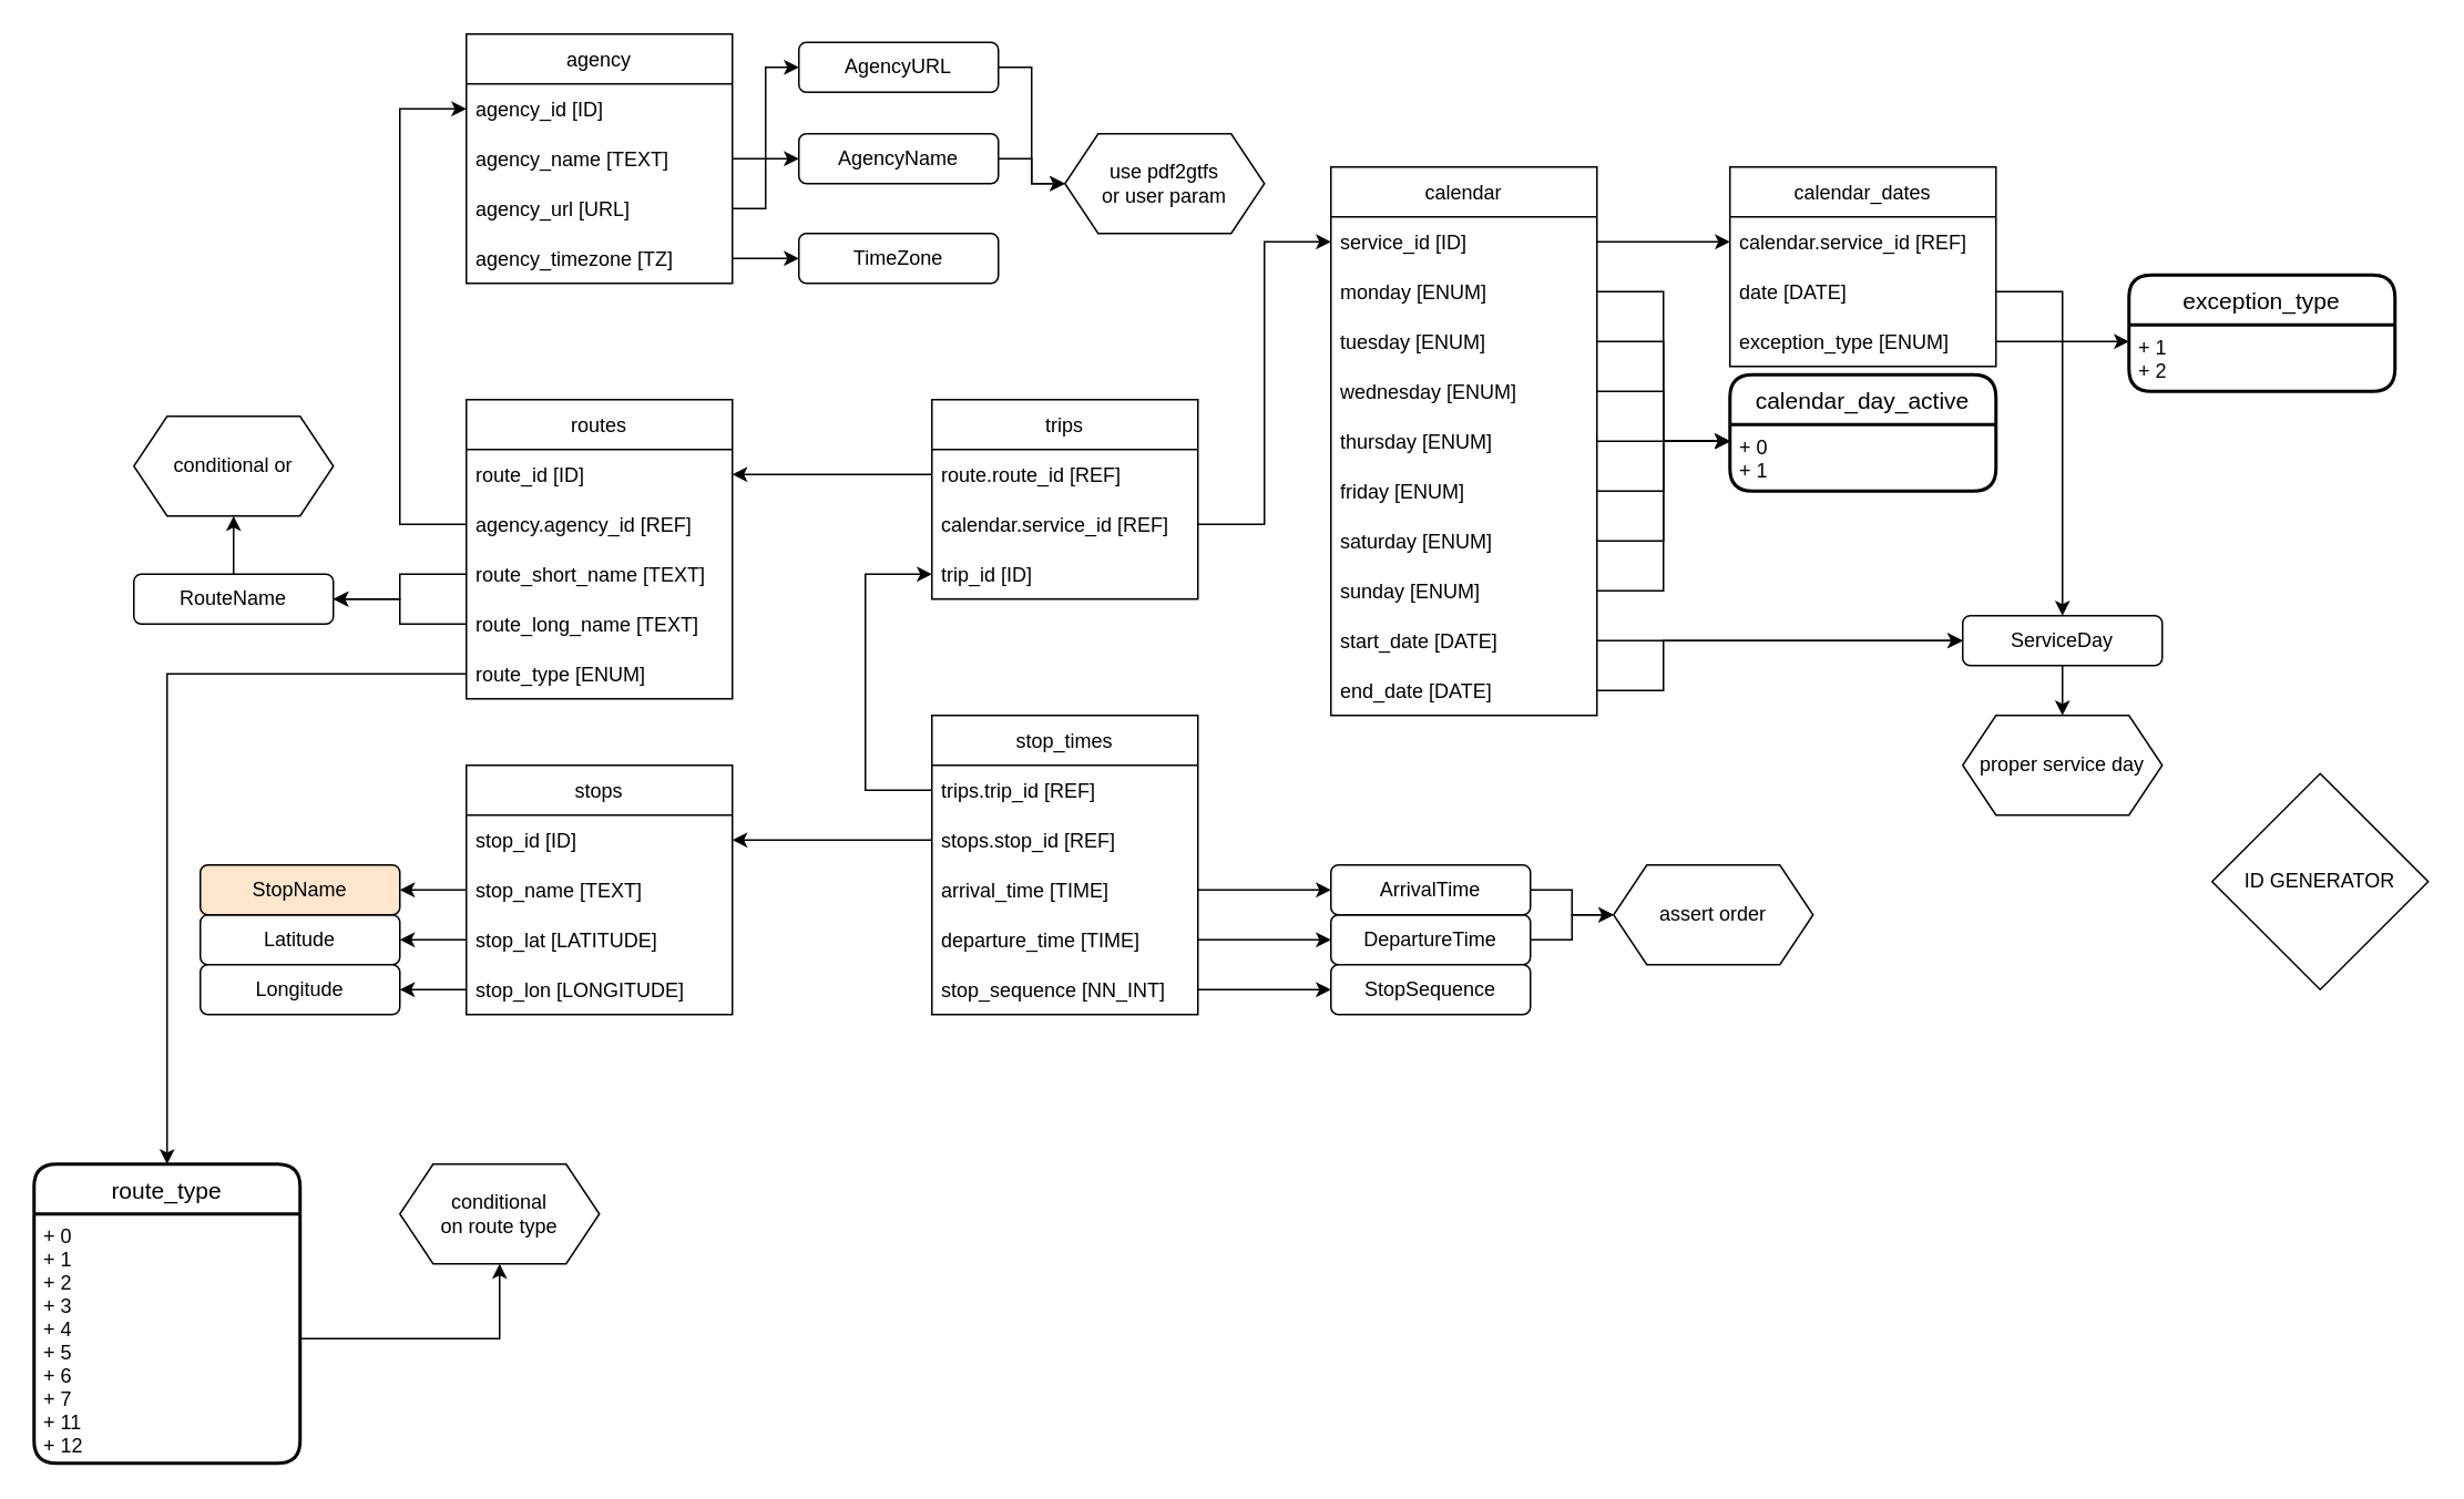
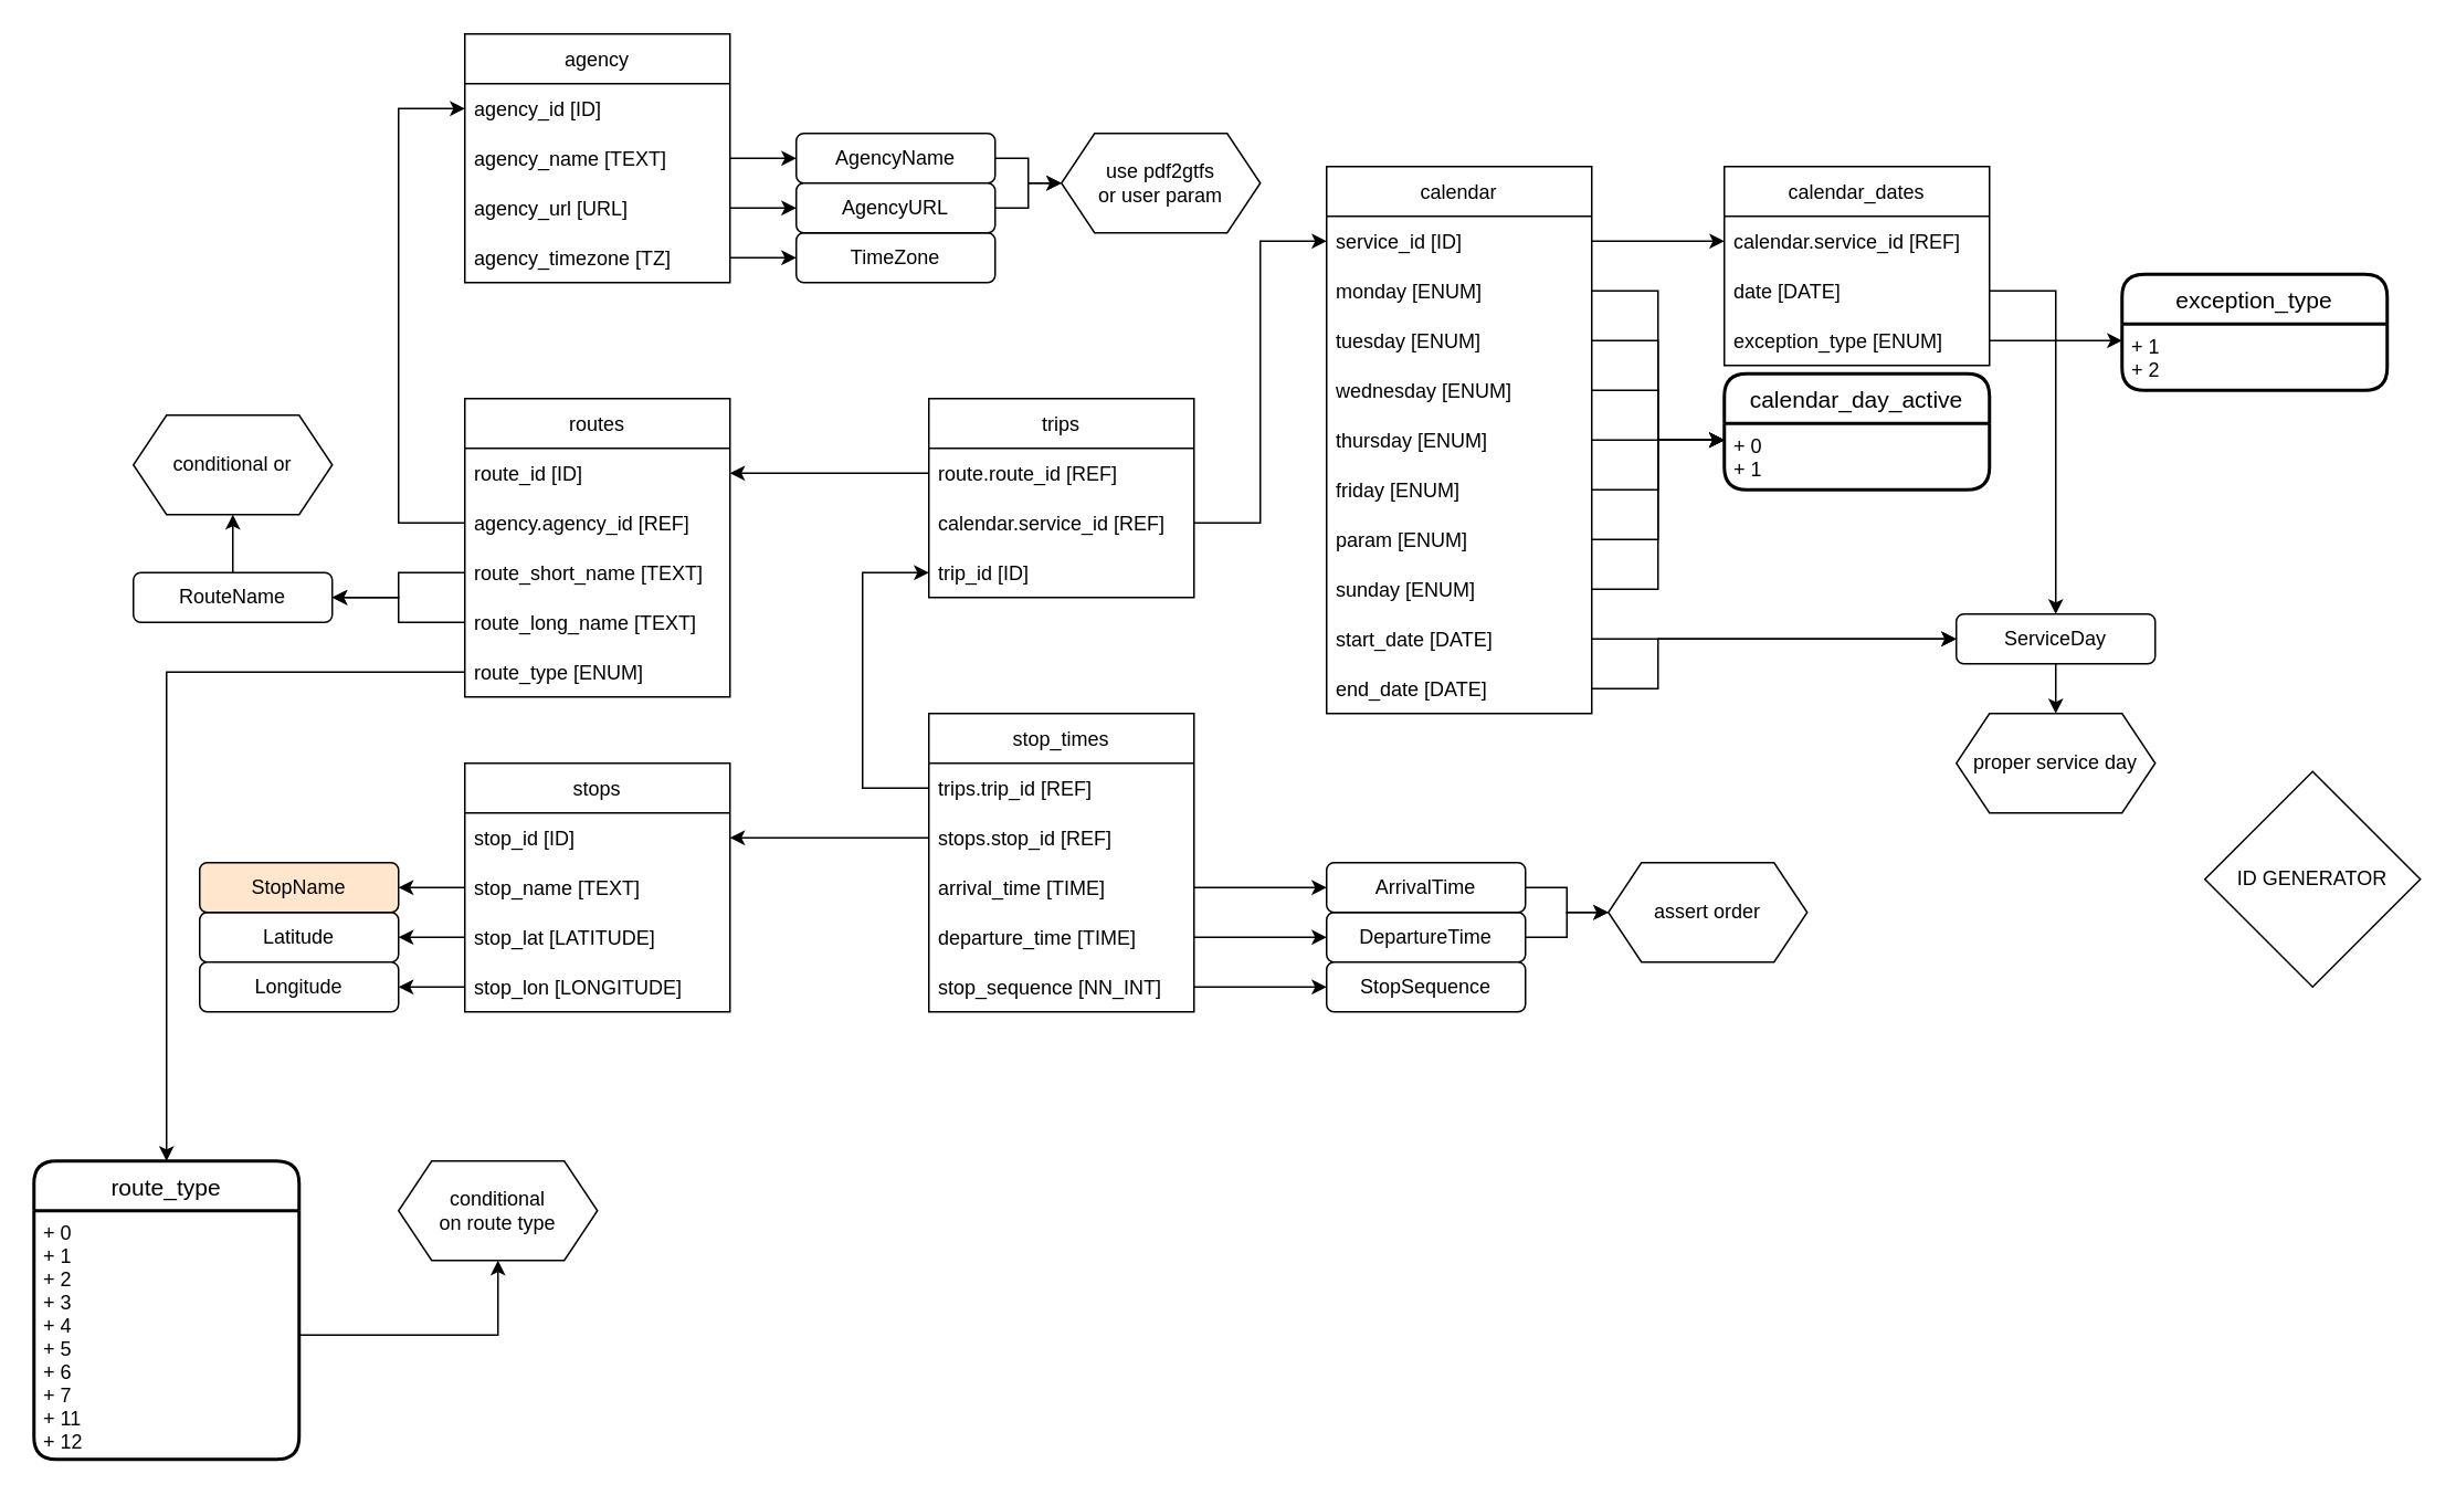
- <mxCell id="83" value="AgencyURL" style="rounded=1;whiteSpace=wrap;html=1;" vertex="1" parent="1"><mxGeometry x="480" y="25" width="120" height="30" as="geometry" /></mxCell>
+ <mxCell id="83" value="AgencyURL" style="rounded=1;whiteSpace=wrap;html=1;" vertex="1" parent="1"><mxGeometry x="480" y="110" width="120" height="30" as="geometry" /></mxCell>
- <mxCell id="35" value="saturday [ENUM]" style="text;strokeColor=none;fillColor=none;align=left;verticalAlign=middle;spacingLeft=4;spacingRight=4;overflow=hidden;points=[[0,0.5],[1,0.5]];portConstraint=eastwest;rotatable=0;" vertex="1" parent="28"><mxGeometry y="210" width="160" height="30" as="geometry" /></mxCell>
+ <mxCell id="35" value="param [ENUM]" style="text;strokeColor=none;fillColor=none;align=left;verticalAlign=middle;spacingLeft=4;spacingRight=4;overflow=hidden;points=[[0,0.5],[1,0.5]];portConstraint=eastwest;rotatable=0;" vertex="1" parent="28"><mxGeometry y="210" width="160" height="30" as="geometry" /></mxCell>
